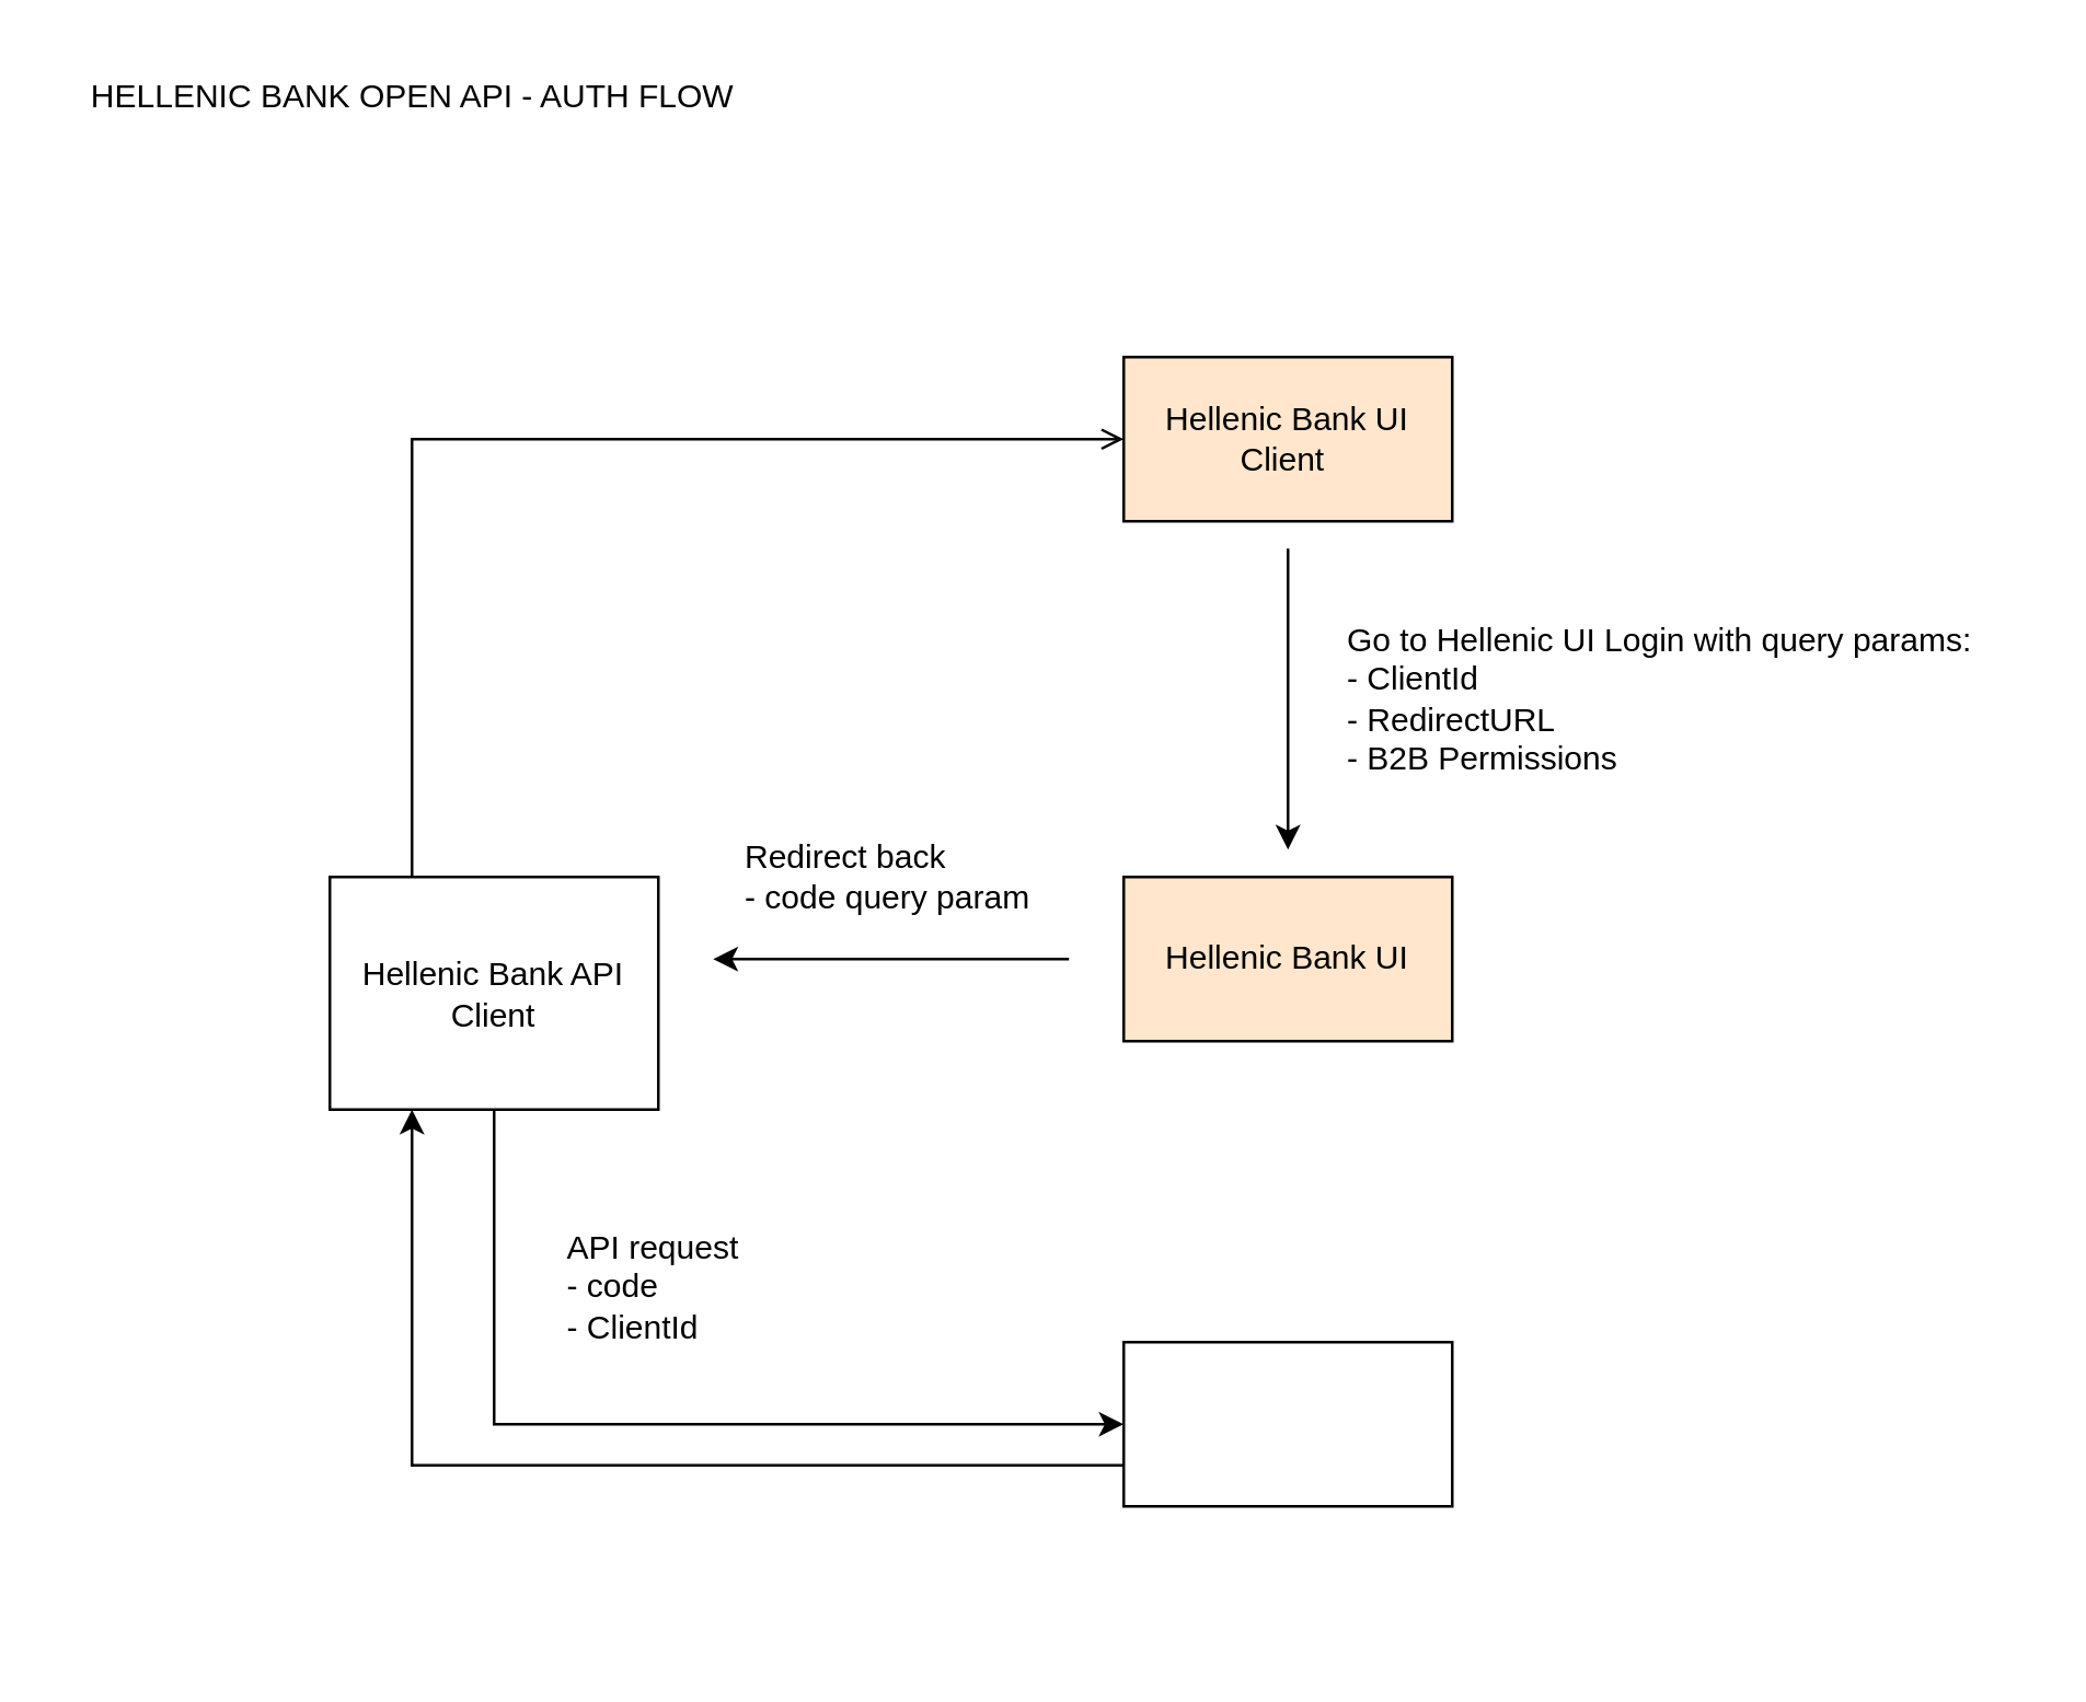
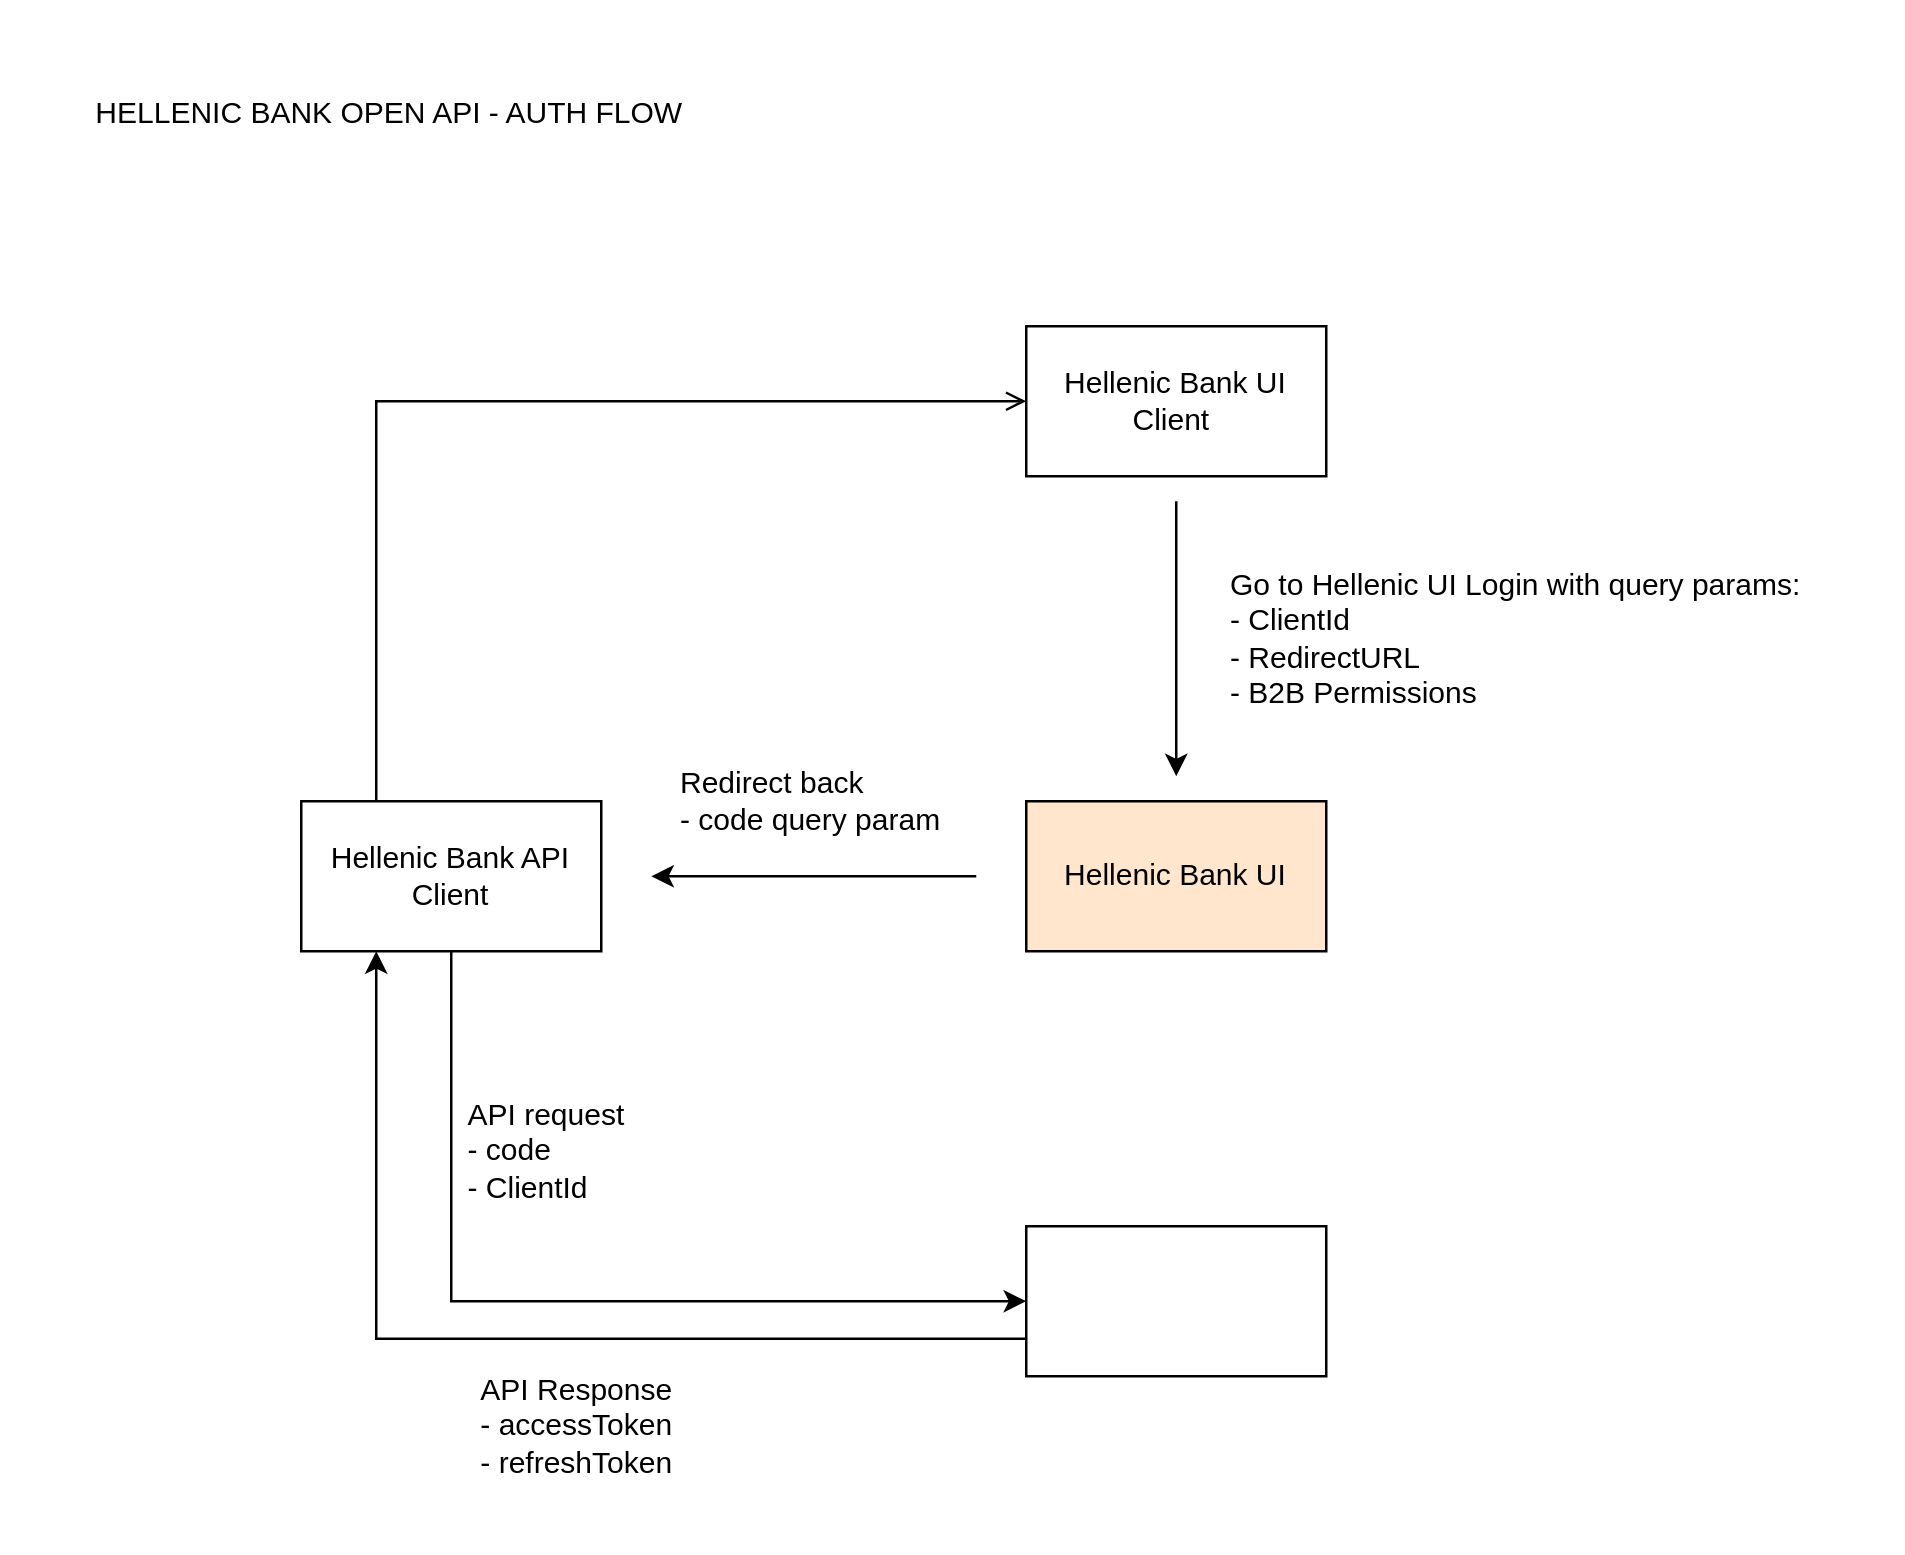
- <mxCell id="9" value="HELLENIC BANK OPEN API - AUTH FLOW" style="text;html=1;align=center;verticalAlign=middle;resizable=0;points=[];autosize=1;strokeColor=none;fillColor=none;" vertex="1" parent="1"><mxGeometry x="20" y="20" width="260" height="30" as="geometry" /></mxCell>
+ <mxCell id="9" value="HELLENIC BANK OPEN API - AUTH FLOW" style="text;html=1;align=center;verticalAlign=middle;resizable=0;points=[];autosize=1;strokeColor=none;fillColor=none;" vertex="1" parent="1"><mxGeometry x="25" y="30" width="260" height="30" as="geometry" /></mxCell>
- <mxCell id="2" value="Hellenic Bank UI Client&amp;nbsp;" style="rounded=0;whiteSpace=wrap;html=1;fillColor=#ffe6cc;" vertex="1" parent="1"><mxGeometry x="410" y="130" width="120" height="60" as="geometry" /></mxCell>
+ <mxCell id="2" value="Hellenic Bank UI Client&amp;nbsp;" style="rounded=0;whiteSpace=wrap;html=1;" vertex="1" parent="1"><mxGeometry x="410" y="130" width="120" height="60" as="geometry" /></mxCell>
- <mxCell id="5" value="Hellenic Bank API Client" style="rounded=0;whiteSpace=wrap;html=1;" vertex="1" parent="1"><mxGeometry x="120" y="320" width="120" height="85" as="geometry" /></mxCell>
+ <mxCell id="5" value="Hellenic Bank API Client" style="rounded=0;whiteSpace=wrap;html=1;" vertex="1" parent="1"><mxGeometry x="120" y="320" width="120" height="60" as="geometry" /></mxCell>
- <mxCell id="14" value="API request&lt;br&gt;- code&lt;br&gt;- ClientId" style="text;html=1;align=left;verticalAlign=middle;resizable=0;points=[];autosize=1;strokeColor=none;fillColor=none;" vertex="1" parent="1"><mxGeometry x="205" y="440" width="90" height="60" as="geometry" /></mxCell>
+ <mxCell id="14" value="API request&lt;br&gt;- code&lt;br&gt;- ClientId" style="text;html=1;align=left;verticalAlign=middle;resizable=0;points=[];autosize=1;strokeColor=none;fillColor=none;" vertex="1" parent="1"><mxGeometry x="185" y="430" width="90" height="60" as="geometry" /></mxCell>
+ <mxCell id="15" value="&lt;div style=&quot;text-align: left;&quot;&gt;&lt;span style=&quot;background-color: initial;&quot;&gt;API Response&lt;/span&gt;&lt;/div&gt;&lt;div style=&quot;text-align: left;&quot;&gt;&lt;span style=&quot;background-color: initial;&quot;&gt;- accessToken&lt;/span&gt;&lt;/div&gt;&lt;div style=&quot;text-align: left;&quot;&gt;&lt;span style=&quot;background-color: initial;&quot;&gt;- refreshToken&lt;/span&gt;&lt;/div&gt;" style="text;html=1;align=center;verticalAlign=middle;resizable=0;points=[];autosize=1;strokeColor=none;fillColor=none;" vertex="1" parent="1"><mxGeometry x="180" y="540" width="100" height="60" as="geometry" /></mxCell>
